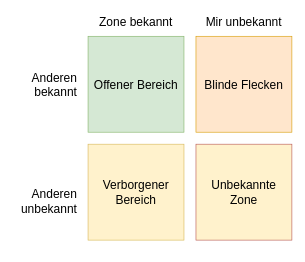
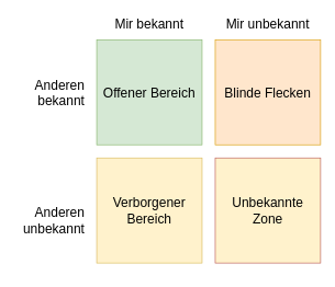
- <mxCell id="6" value="Zone bekannt" style="text;html=1;align=center;verticalAlign=middle;whiteSpace=wrap;rounded=0;fontSize=20;" parent="1" vertex="1"><mxGeometry x="146" y="20" width="160" height="30" as="geometry" /></mxCell>
+ <mxCell id="6" value="Mir bekannt" style="text;html=1;align=center;verticalAlign=middle;whiteSpace=wrap;rounded=0;fontSize=20;" parent="1" vertex="1"><mxGeometry x="146" y="20" width="160" height="30" as="geometry" /></mxCell>
